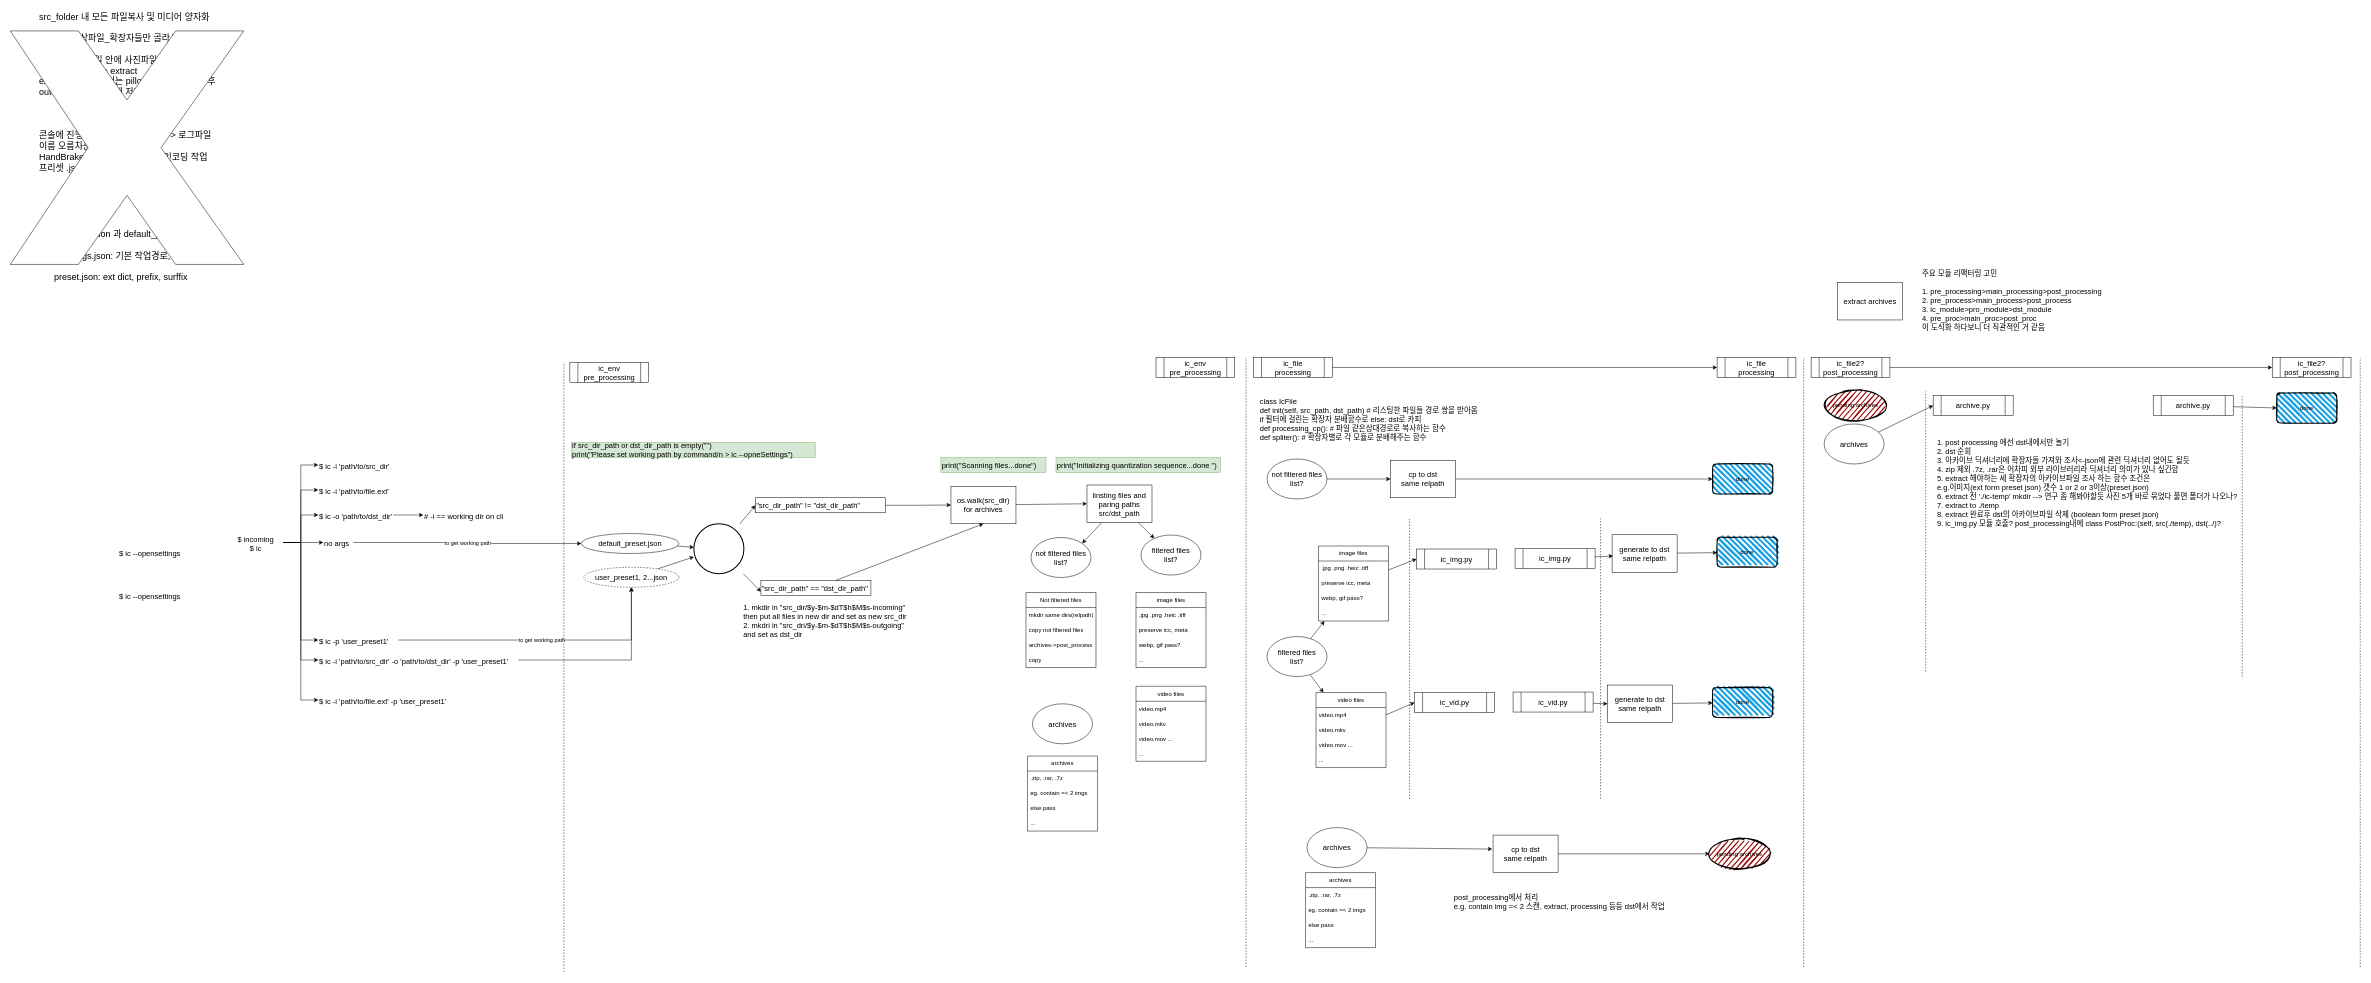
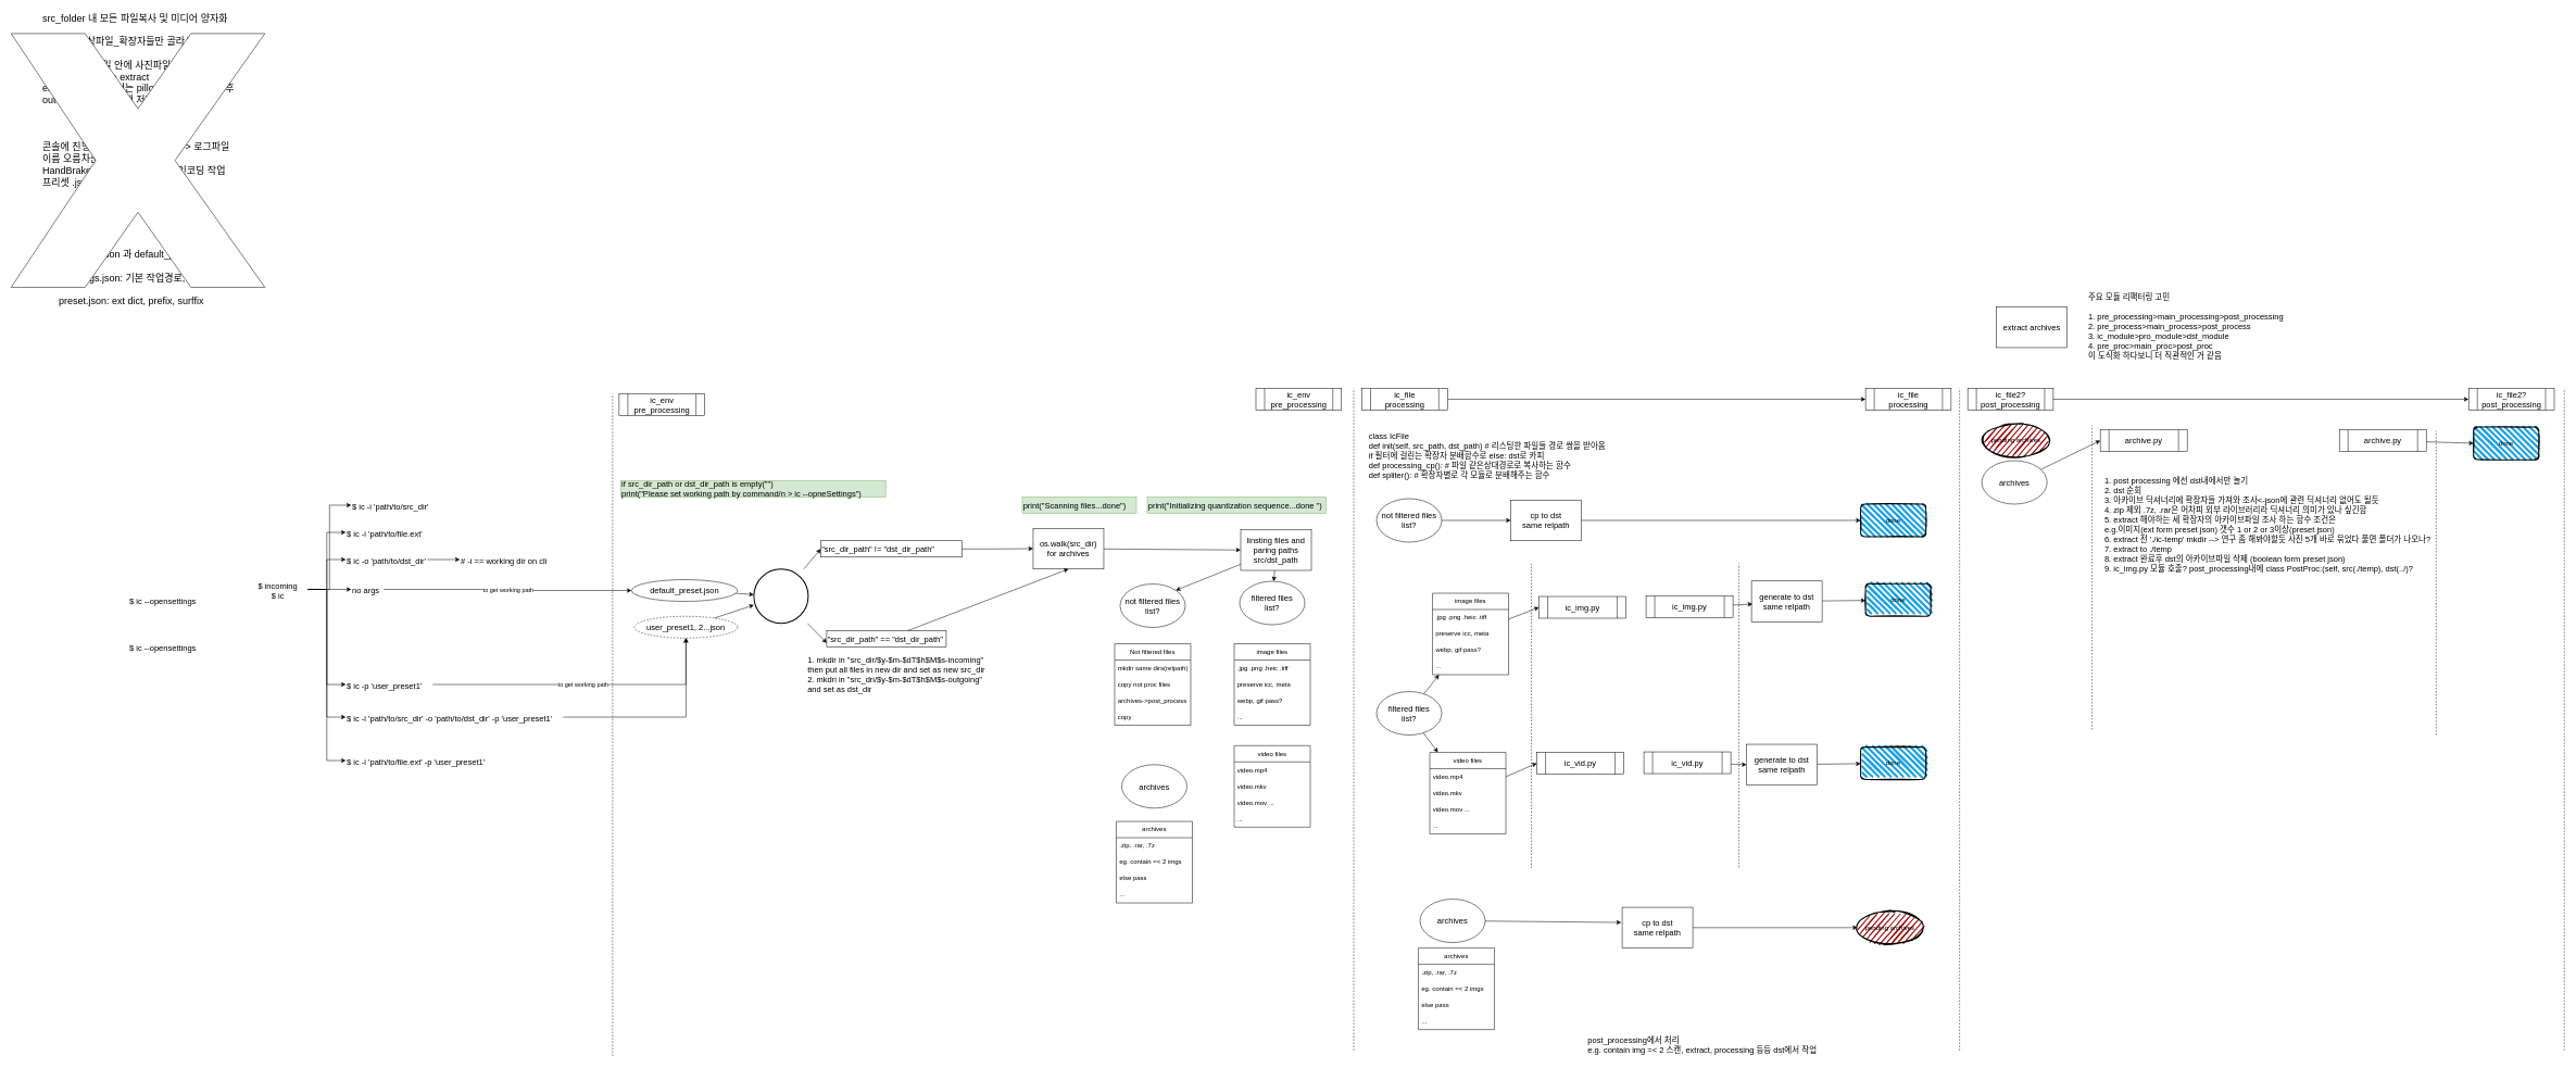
- <mxCell id="33" value="&lt;span style=&quot;font-size: 15px;&quot;&gt;$ ic -i 'path/to/src_dir'&lt;/span&gt;" style="text;html=1;align=left;verticalAlign=middle;whiteSpace=wrap;rounded=0;fontSize=20;" parent="1" vertex="1"><mxGeometry x="636" y="914" width="150" height="30" as="geometry" /></mxCell>
+ <mxCell id="33" value="&lt;span style=&quot;font-size: 15px;&quot;&gt;$ ic -i 'path/to/src_dir'&lt;/span&gt;" style="text;html=1;align=left;verticalAlign=middle;whiteSpace=wrap;rounded=0;fontSize=20;" parent="1" vertex="1"><mxGeometry x="646" y="914" width="150" height="30" as="geometry" /></mxCell>
- <mxCell id="65" value="linsting files and&lt;div&gt;paring paths&lt;/div&gt;&lt;div&gt;src/dst_path&lt;/div&gt;" style="text;html=1;align=center;verticalAlign=middle;whiteSpace=wrap;rounded=0;fontSize=15;strokeColor=default;" parent="1" vertex="1"><mxGeometry x="2173" y="969" width="130" height="75" as="geometry" /></mxCell>
+ <mxCell id="65" value="linsting files and&lt;div&gt;paring paths&lt;/div&gt;&lt;div&gt;src/dst_path&lt;/div&gt;" style="text;html=1;align=center;verticalAlign=middle;whiteSpace=wrap;rounded=0;fontSize=15;strokeColor=default;" parent="1" vertex="1"><mxGeometry x="2283" y="974" width="130" height="75" as="geometry" /></mxCell>
- <mxCell id="5" value="copy not filtered files" style="text;strokeColor=none;fillColor=none;align=left;verticalAlign=middle;spacingLeft=4;spacingRight=4;overflow=hidden;points=[[0,0.5],[1,0.5]];portConstraint=eastwest;rotatable=0;whiteSpace=wrap;html=1;" parent="3" vertex="1"><mxGeometry y="60" width="140" height="30" as="geometry" /></mxCell>
+ <mxCell id="5" value="copy not proc files" style="text;strokeColor=none;fillColor=none;align=left;verticalAlign=middle;spacingLeft=4;spacingRight=4;overflow=hidden;points=[[0,0.5],[1,0.5]];portConstraint=eastwest;rotatable=0;whiteSpace=wrap;html=1;" parent="3" vertex="1"><mxGeometry y="60" width="140" height="30" as="geometry" /></mxCell>
- <mxCell id="36" value="&lt;span style=&quot;font-size: 15px;&quot;&gt;$ ic -p 'user_preset1'&lt;/span&gt;" style="text;html=1;align=left;verticalAlign=middle;whiteSpace=wrap;rounded=0;fontSize=20;" parent="1" vertex="1"><mxGeometry x="636" y="1264" width="160" height="30" as="geometry" /></mxCell>
+ <mxCell id="36" value="&lt;span style=&quot;font-size: 15px;&quot;&gt;$ ic -p 'user_preset1'&lt;/span&gt;" style="text;html=1;align=left;verticalAlign=middle;whiteSpace=wrap;rounded=0;fontSize=20;" parent="1" vertex="1"><mxGeometry x="636" y="1244" width="160" height="30" as="geometry" /></mxCell>
- <mxCell id="127" value="post_processing에서 처리&lt;div&gt;e.g. contain img =&amp;lt; 2 스캔, extract, processing 등등 dst에서 작업&lt;/div&gt;" style="text;html=1;align=left;verticalAlign=middle;whiteSpace=wrap;rounded=0;fontSize=15;" vertex="1" parent="1"><mxGeometry x="2905" y="1771" width="550" height="61" as="geometry" /></mxCell>
+ <mxCell id="127" value="post_processing에서 처리&lt;div&gt;e.g. contain img =&amp;lt; 2 스캔, extract, processing 등등 dst에서 작업&lt;/div&gt;" style="text;html=1;align=left;verticalAlign=middle;whiteSpace=wrap;rounded=0;fontSize=15;" vertex="1" parent="1"><mxGeometry x="2920" y="1891" width="550" height="61" as="geometry" /></mxCell>
